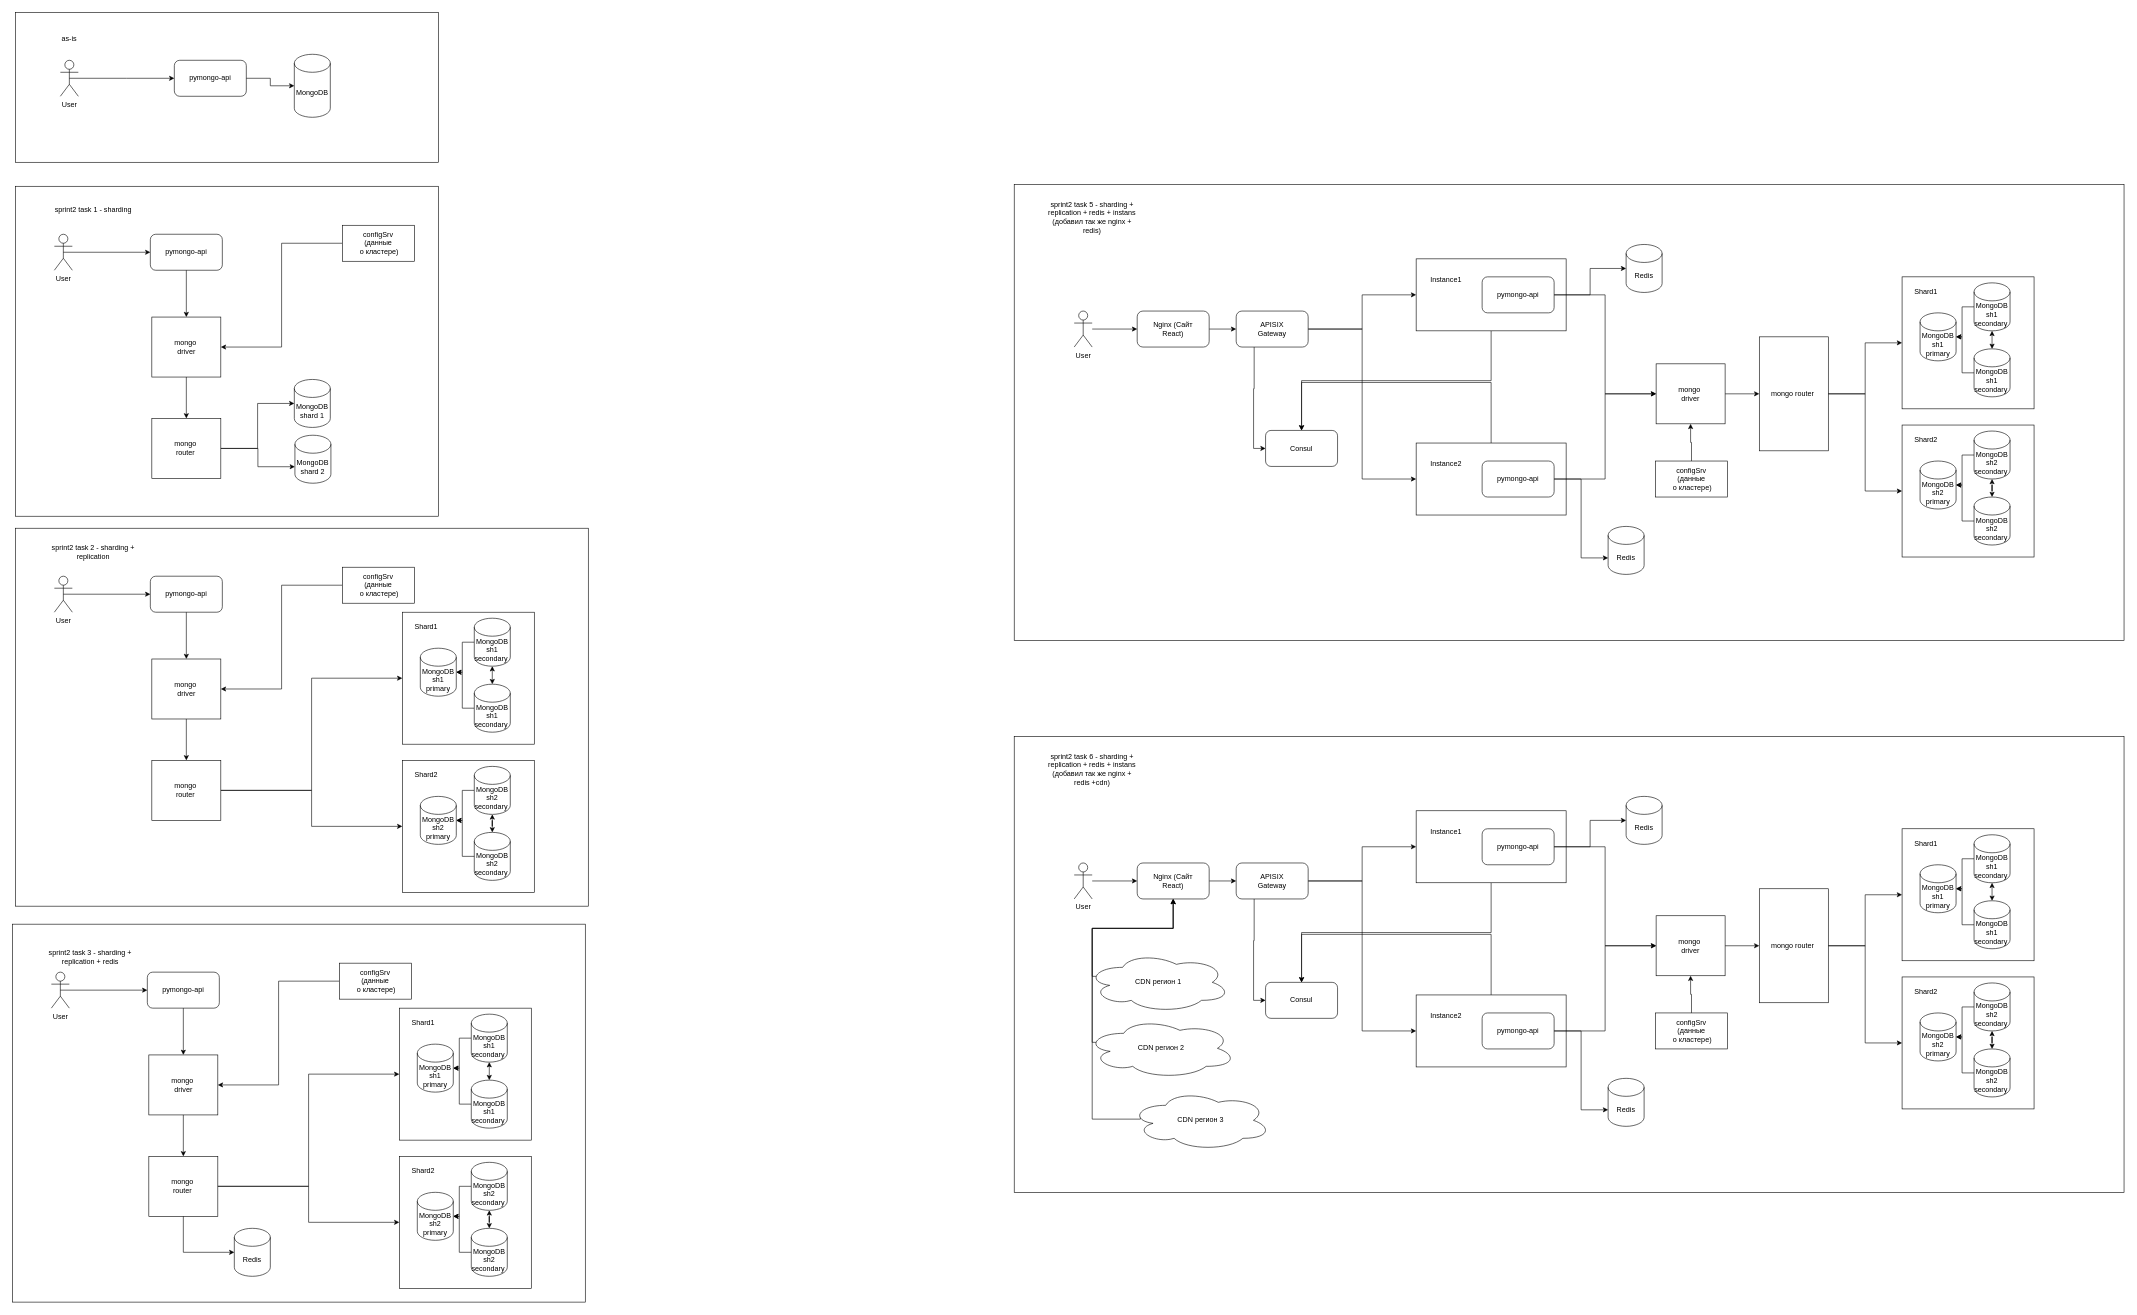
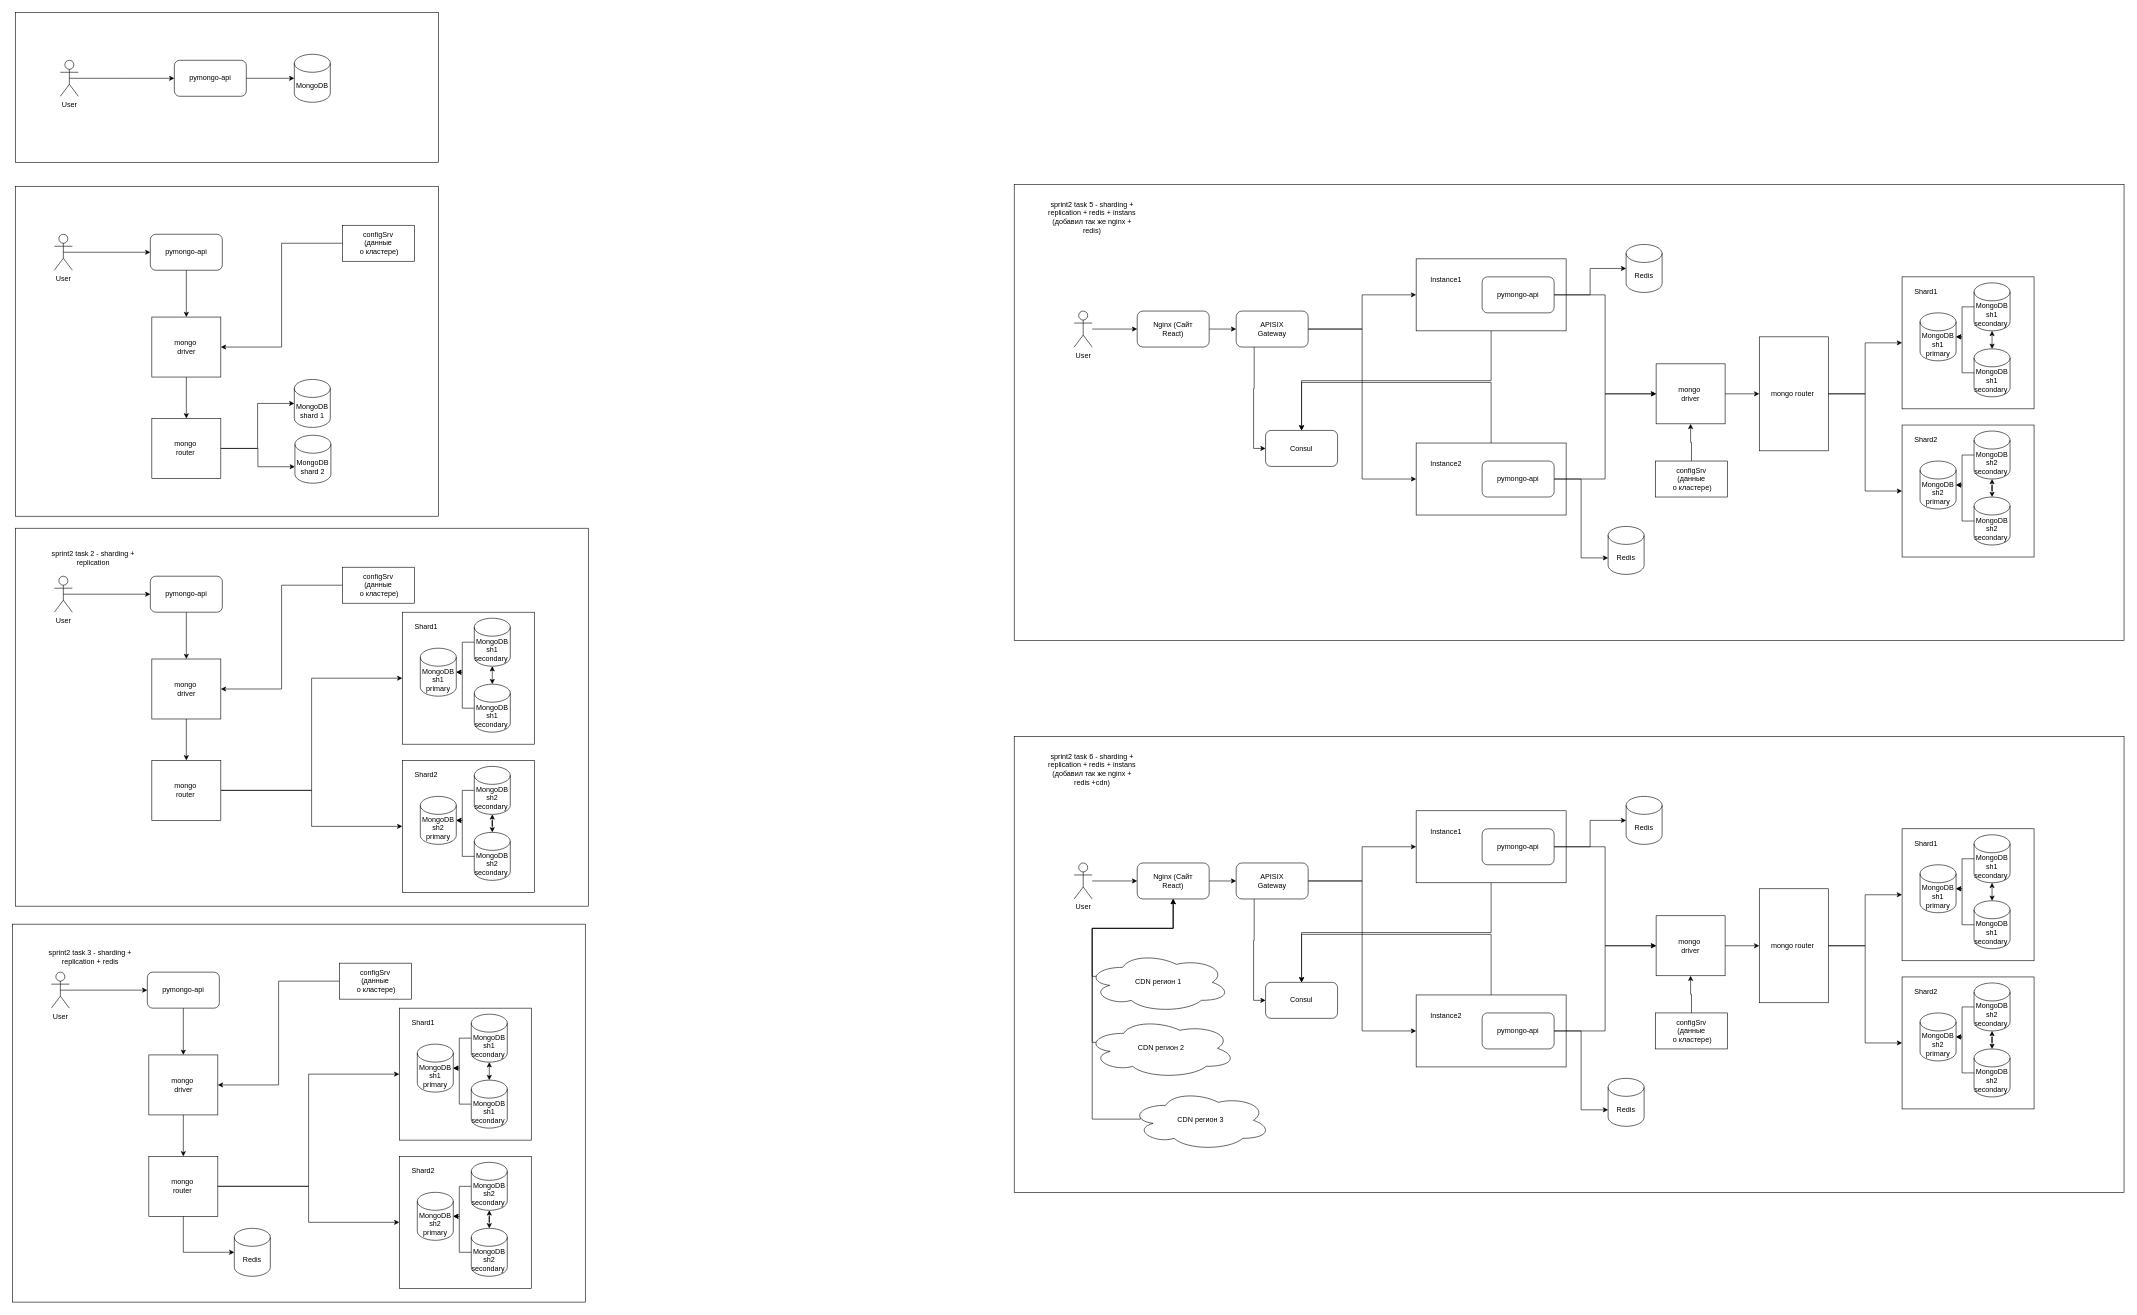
- <mxCell id="16" value="as-is" style="text;html=1;align=center;verticalAlign=middle;whiteSpace=wrap;rounded=0;" parent="1" vertex="1"><mxGeometry x="85" y="50" width="60" height="30" as="geometry" /></mxCell>
- <mxCell id="4" value="MongoDB" style="shape=cylinder3;whiteSpace=wrap;html=1;boundedLbl=1;backgroundOutline=1;size=15;" parent="1" vertex="1"><mxGeometry x="490" y="90" width="60" height="105" as="geometry" /></mxCell>
+ <mxCell id="4" value="MongoDB" style="shape=cylinder3;whiteSpace=wrap;html=1;boundedLbl=1;backgroundOutline=1;size=15;" parent="1" vertex="1"><mxGeometry x="490" y="90" width="60" height="80" as="geometry" /></mxCell>
- <mxCell id="17" value="sprint2 task 1 -&amp;nbsp;sharding" style="text;html=1;align=center;verticalAlign=middle;whiteSpace=wrap;rounded=0;" parent="1" vertex="1"><mxGeometry x="80" y="335" width="150" height="30" as="geometry" /></mxCell>
- <mxCell id="32" value="sprint2 task 2 -&amp;nbsp;sharding + replication" style="text;html=1;align=center;verticalAlign=middle;whiteSpace=wrap;rounded=0;" parent="1" vertex="1"><mxGeometry x="80" y="905" width="150" height="30" as="geometry" /></mxCell>
+ <mxCell id="32" value="sprint2 task 2 -&amp;nbsp;sharding + replication" style="text;html=1;align=center;verticalAlign=middle;whiteSpace=wrap;rounded=0;" parent="1" vertex="1"><mxGeometry x="80" y="915" width="150" height="30" as="geometry" /></mxCell>
